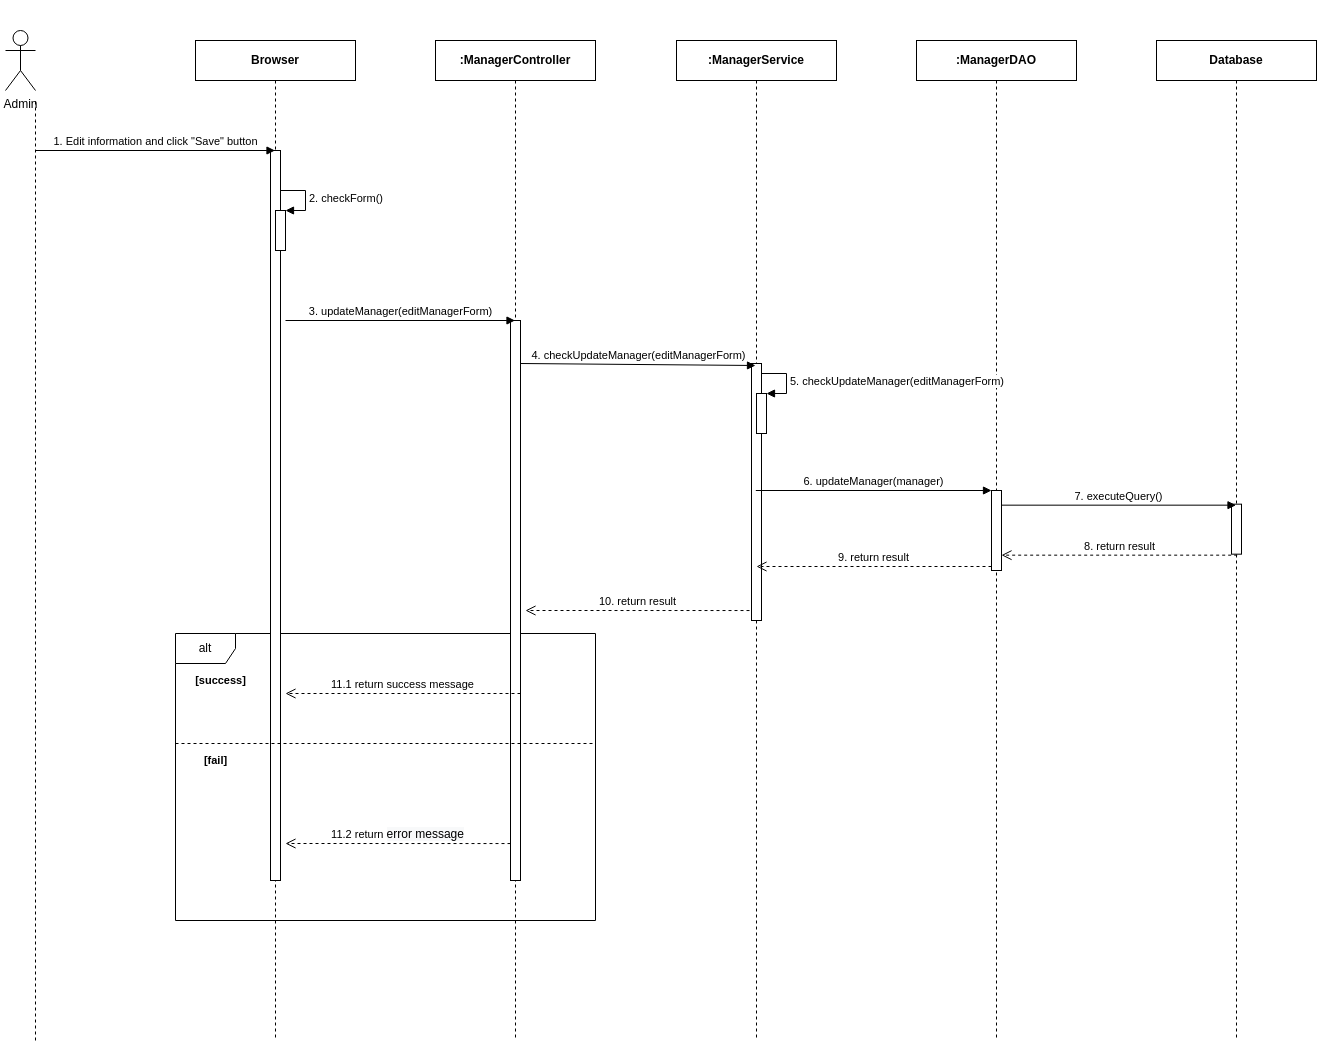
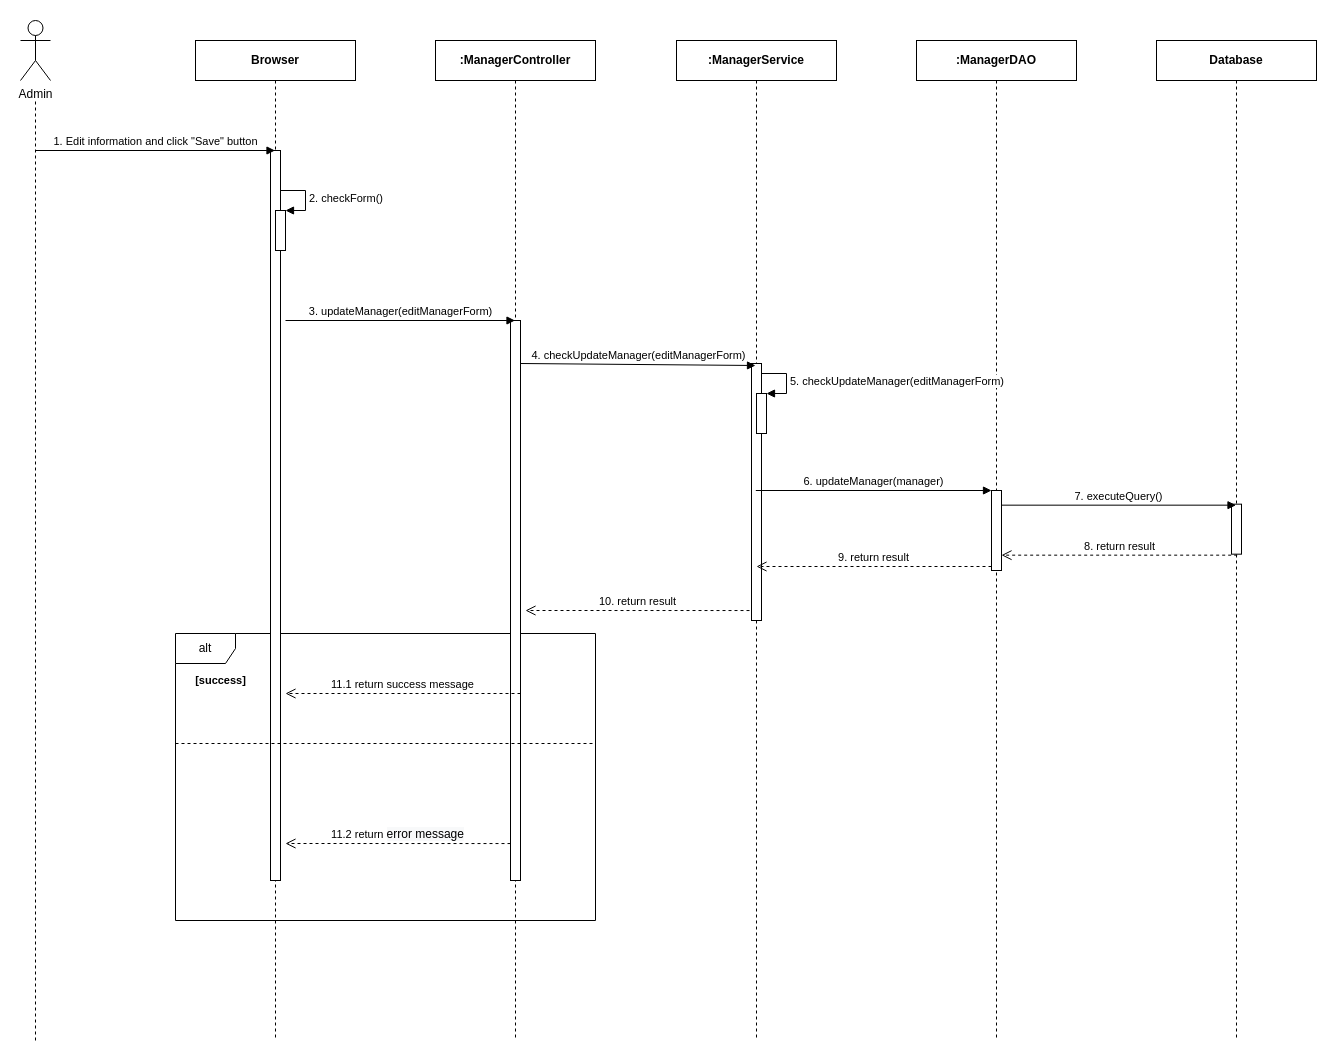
- <mxCell id="30" value="Admin" style="shape=umlActor;verticalLabelPosition=bottom;verticalAlign=top;html=1;outlineConnect=0;rounded=0;glass=0;sketch=0;fillColor=none;" parent="1" vertex="1"><mxGeometry x="5" y="30" width="30" height="60" as="geometry" /></mxCell>
+ <mxCell id="30" value="Admin" style="shape=umlActor;verticalLabelPosition=bottom;verticalAlign=top;html=1;outlineConnect=0;rounded=0;glass=0;sketch=0;fillColor=none;" parent="1" vertex="1"><mxGeometry x="20" y="20" width="30" height="60" as="geometry" /></mxCell>
- <mxCell id="29" value="&lt;span style=&quot;font-size: 11px ; background-color: rgb(255 , 255 , 255)&quot;&gt;&lt;b&gt;[fail]&lt;/b&gt;&lt;/span&gt;" style="text;html=1;align=center;verticalAlign=middle;resizable=0;points=[];autosize=1;" parent="1" vertex="1"><mxGeometry x="195" y="750" width="40" height="20" as="geometry" /></mxCell>
